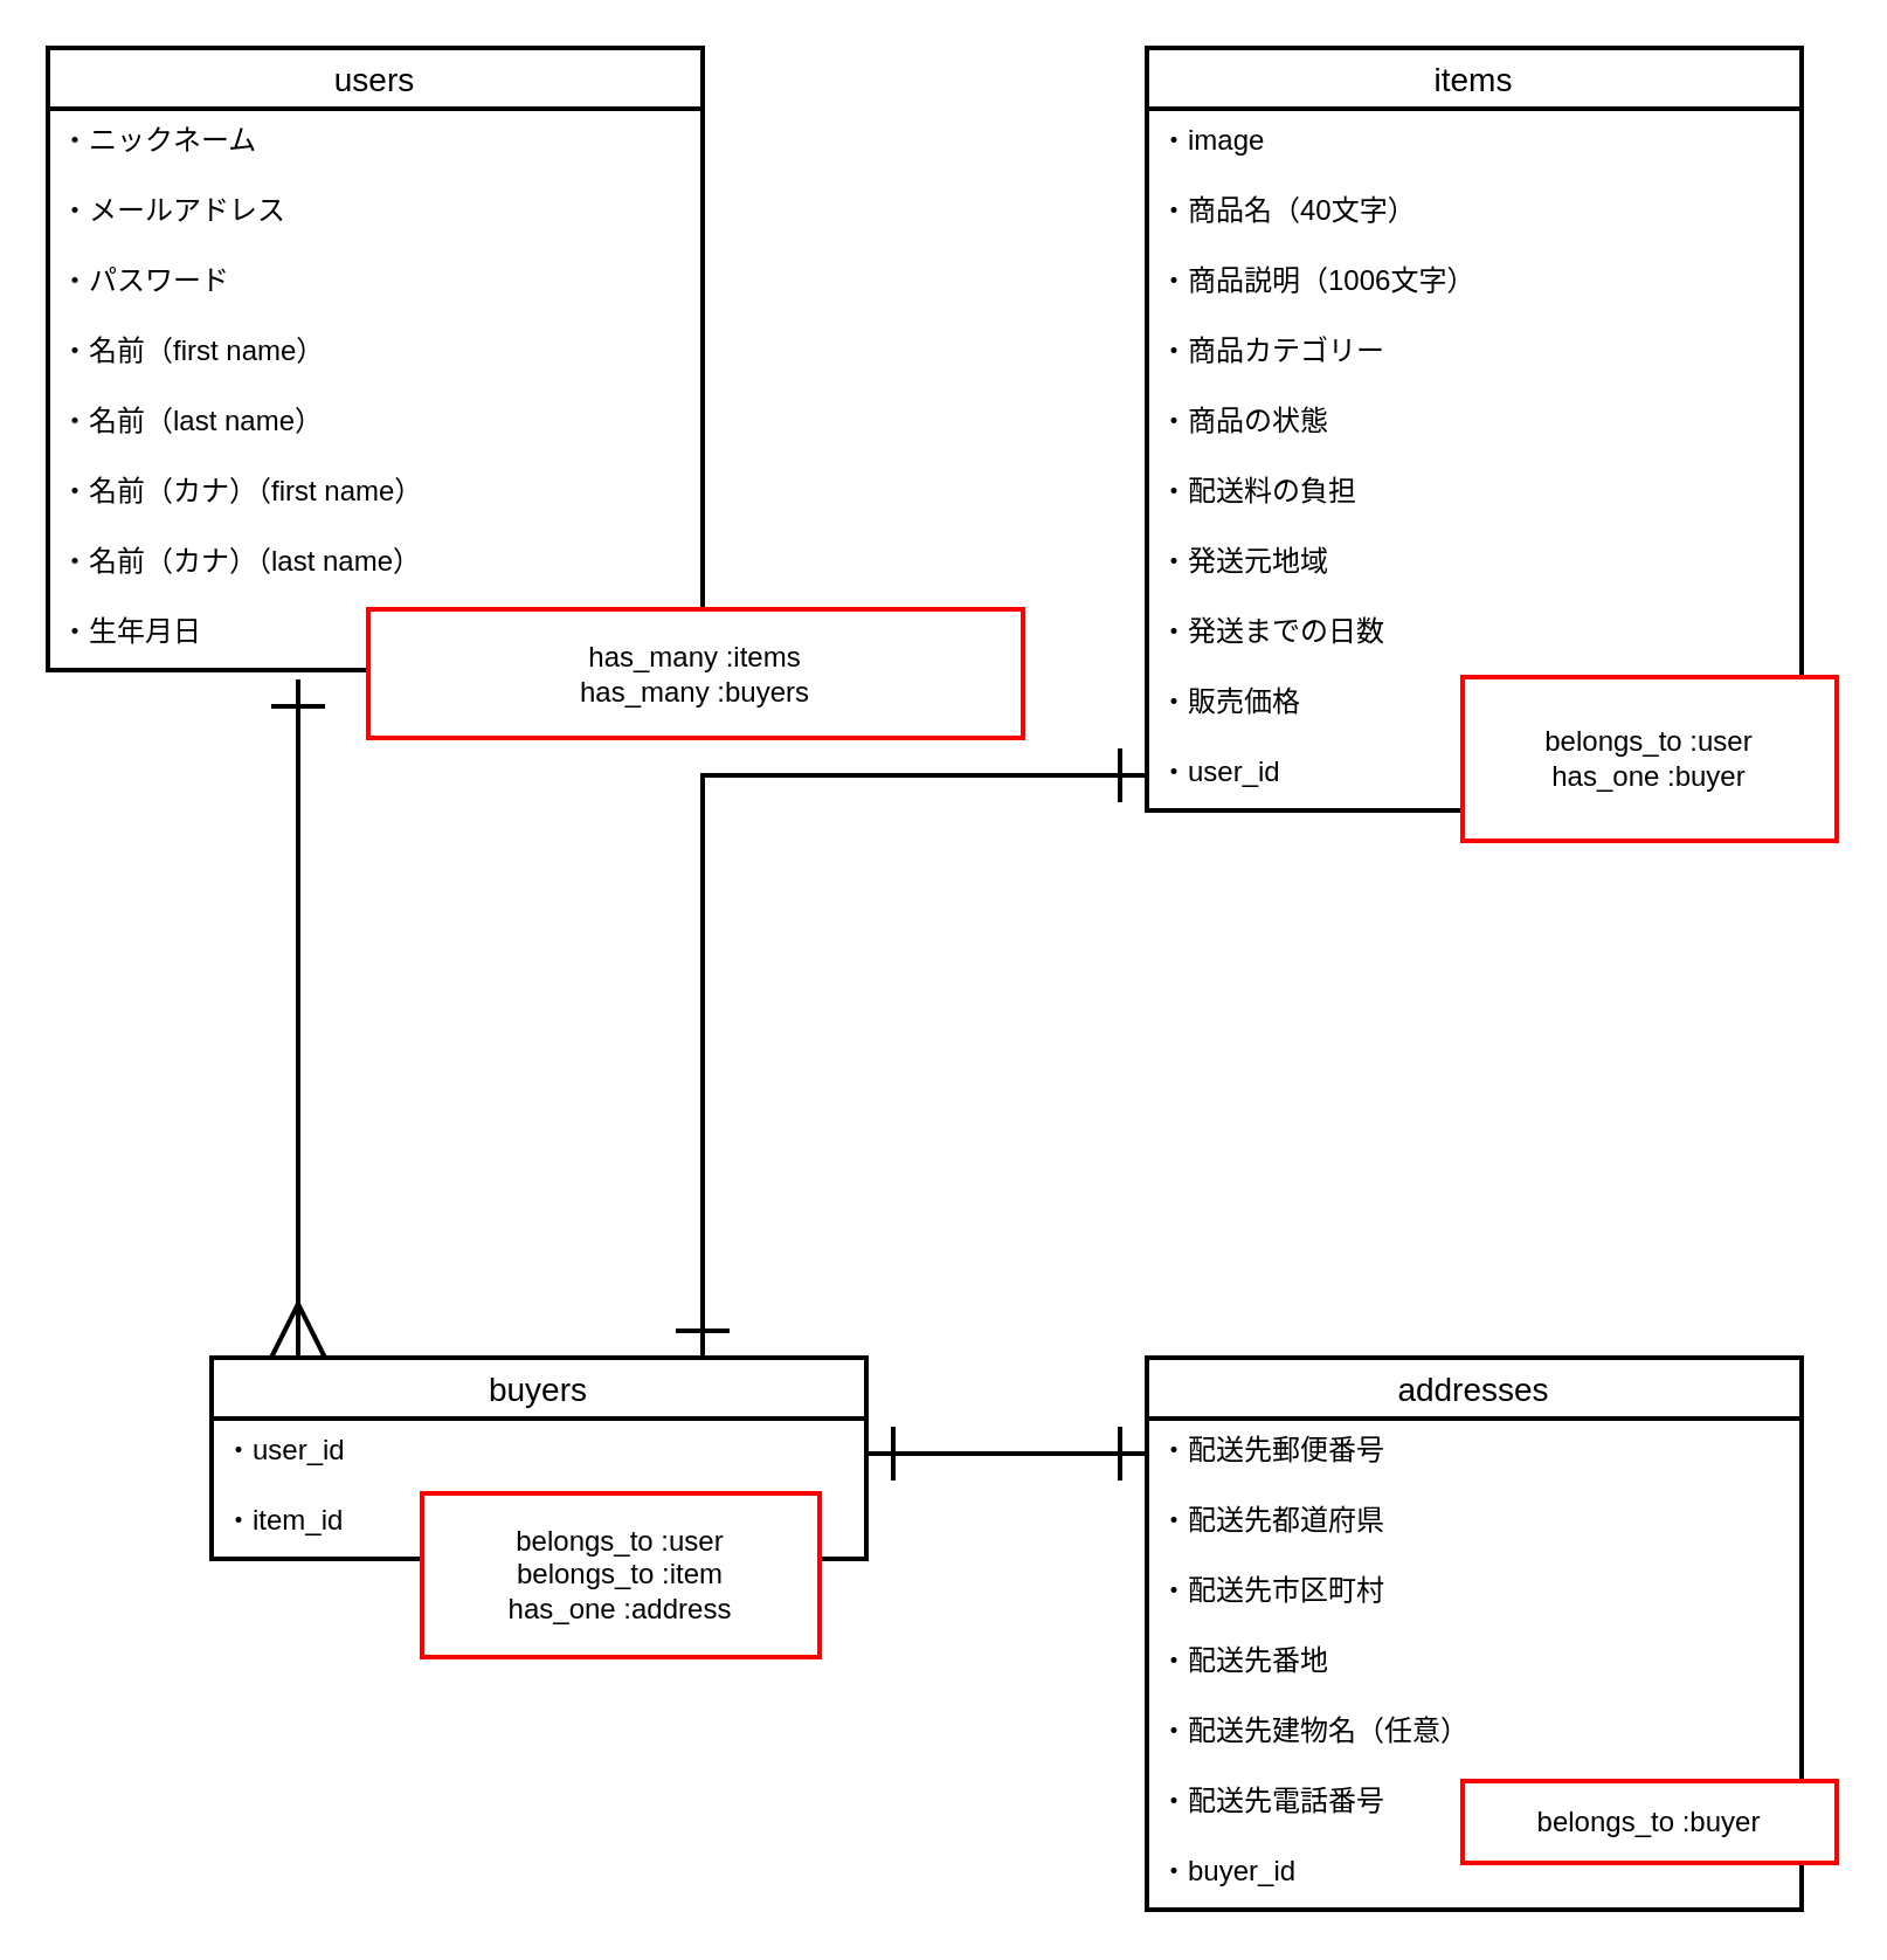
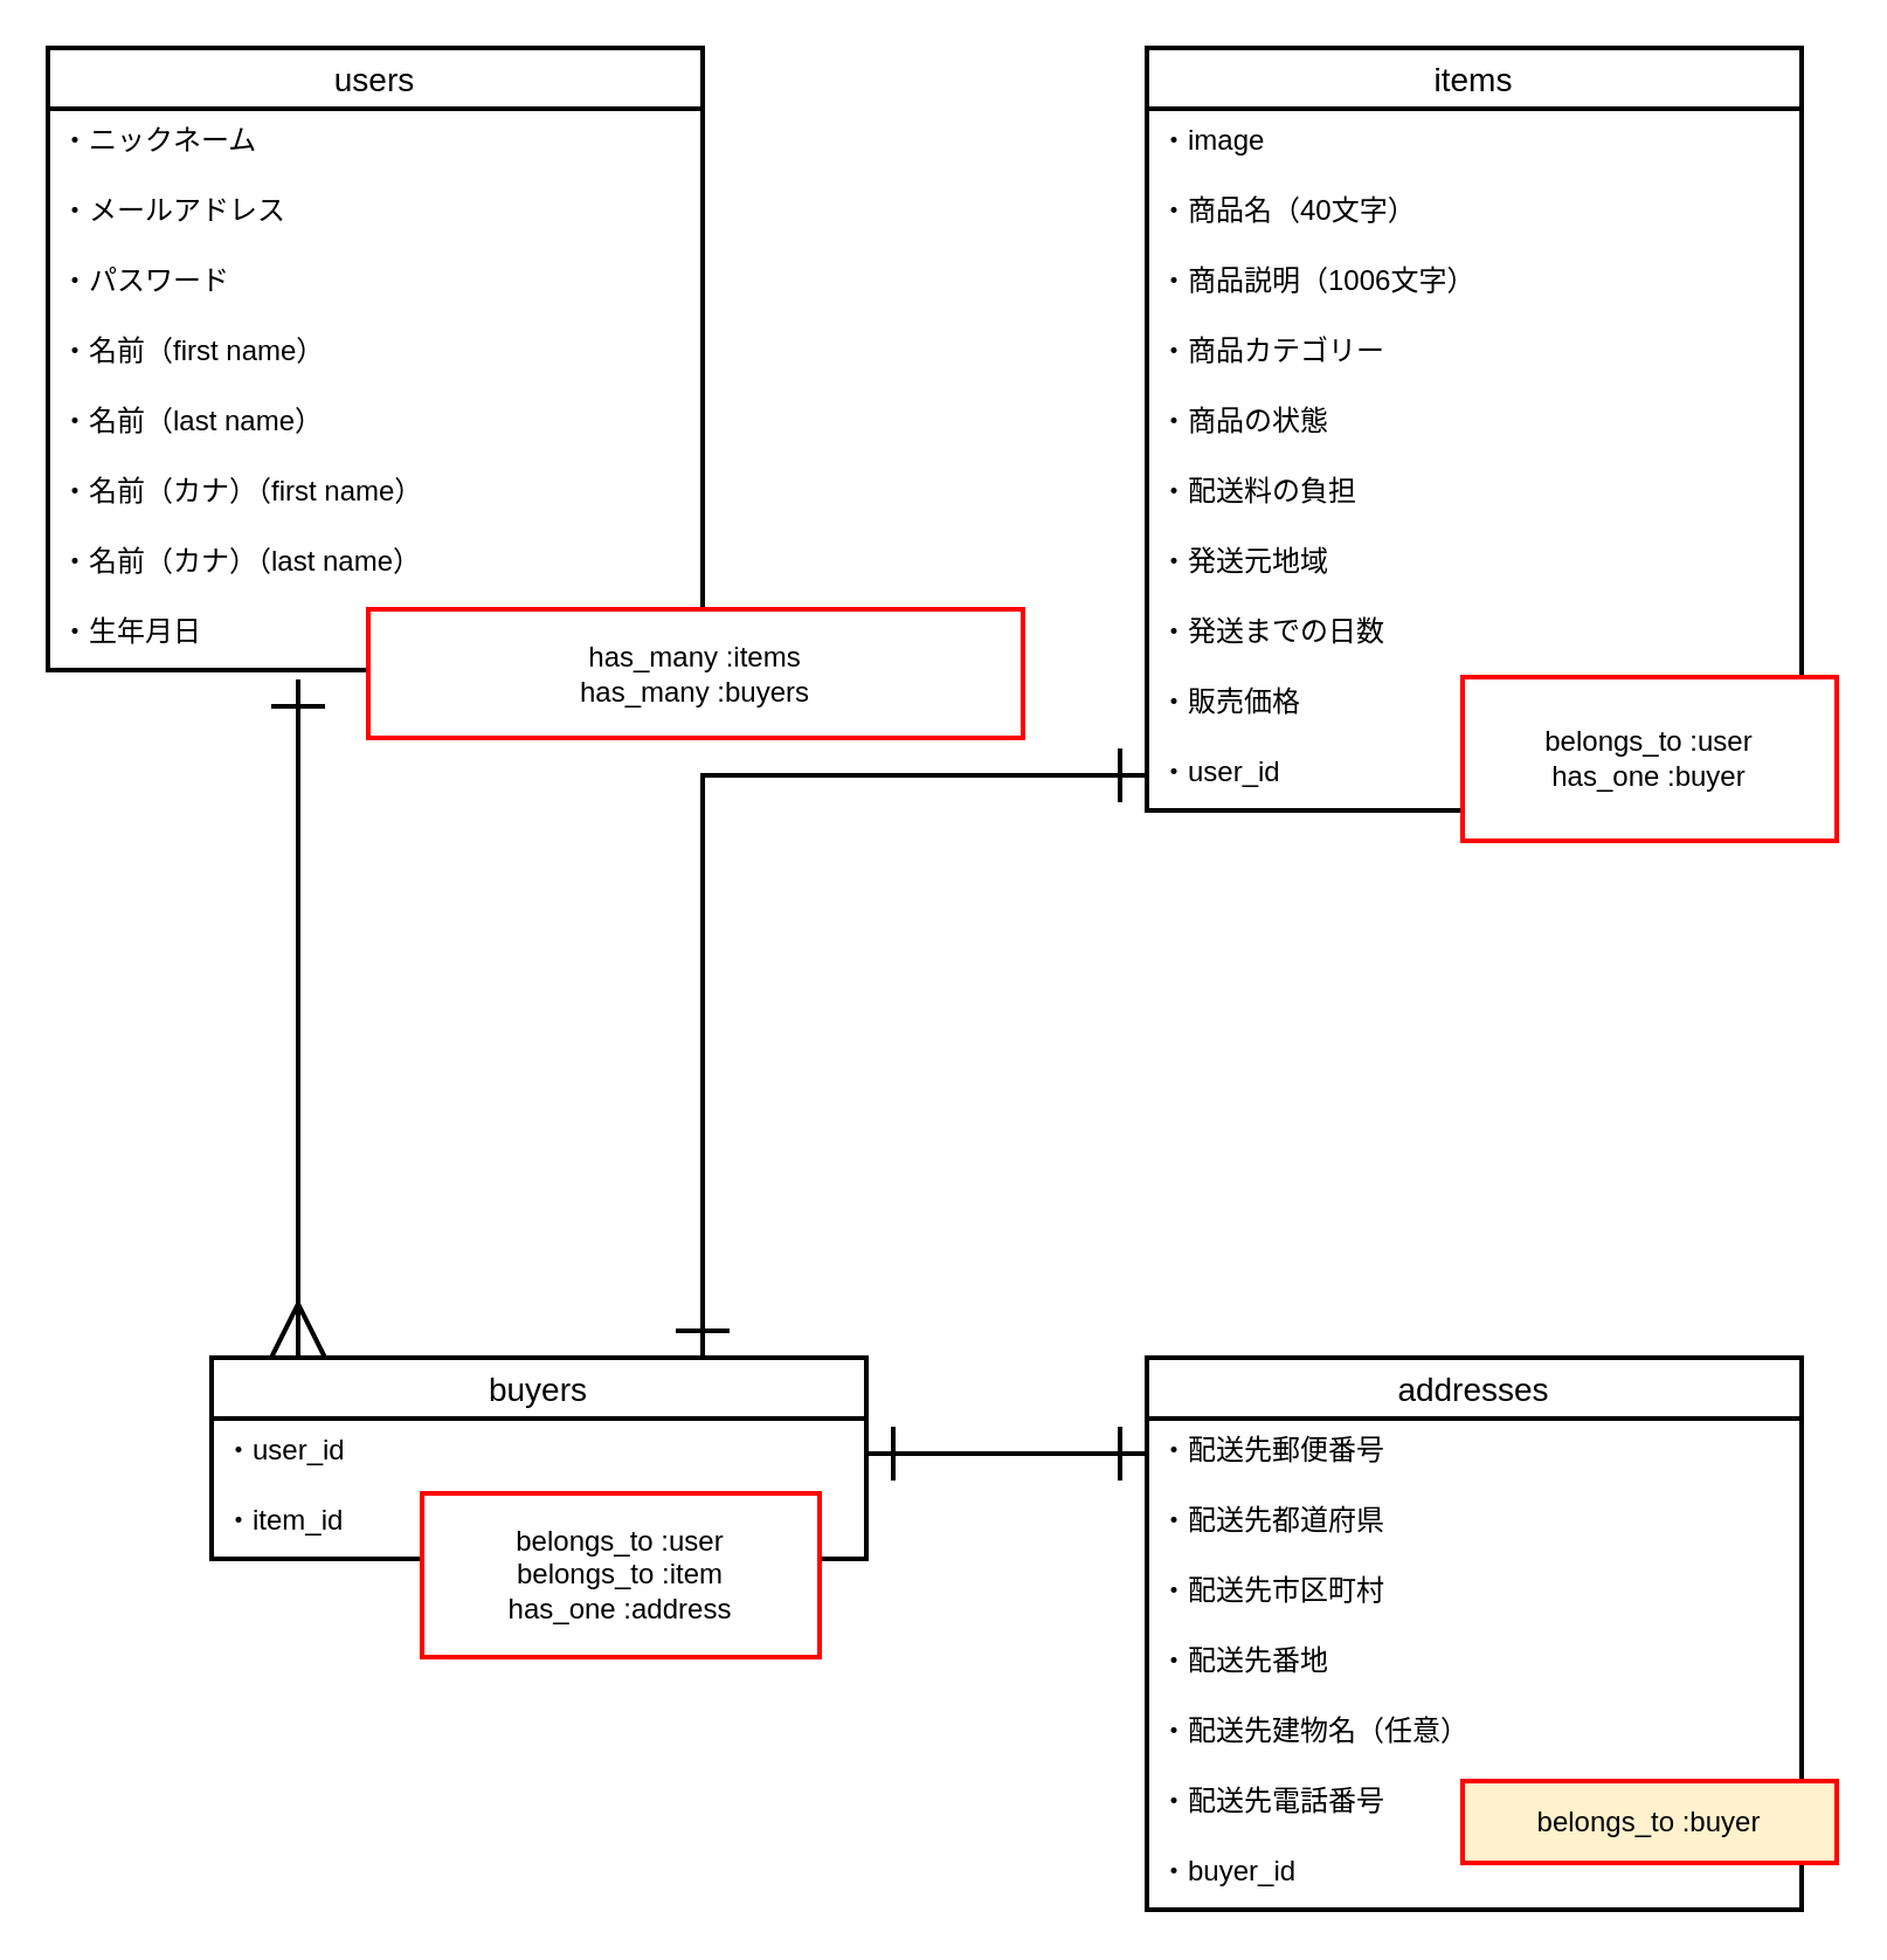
- <mxCell id="37" value="belongs_to :buyer" style="whiteSpace=wrap;html=1;align=center;strokeColor=#FF0000;fontColor=#000000;fillColor=#FFFFFF;strokeWidth=2;" parent="1" vertex="1"><mxGeometry x="625" y="761" width="160" height="35" as="geometry" /></mxCell>
+ <mxCell id="37" value="belongs_to :buyer" style="whiteSpace=wrap;html=1;align=center;strokeColor=#FF0000;fontColor=#000000;fillColor=#fff2cc;strokeWidth=2;" parent="1" vertex="1"><mxGeometry x="625" y="761" width="160" height="35" as="geometry" /></mxCell>
